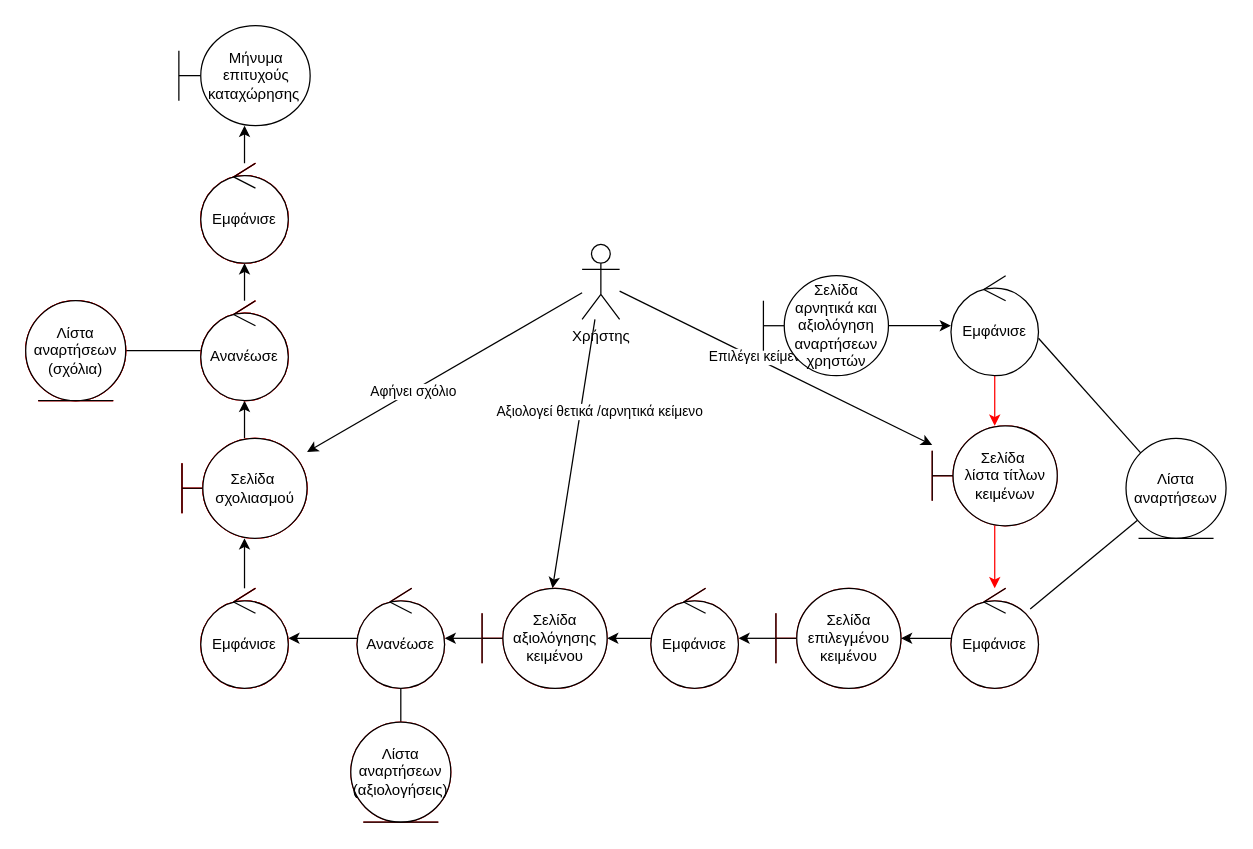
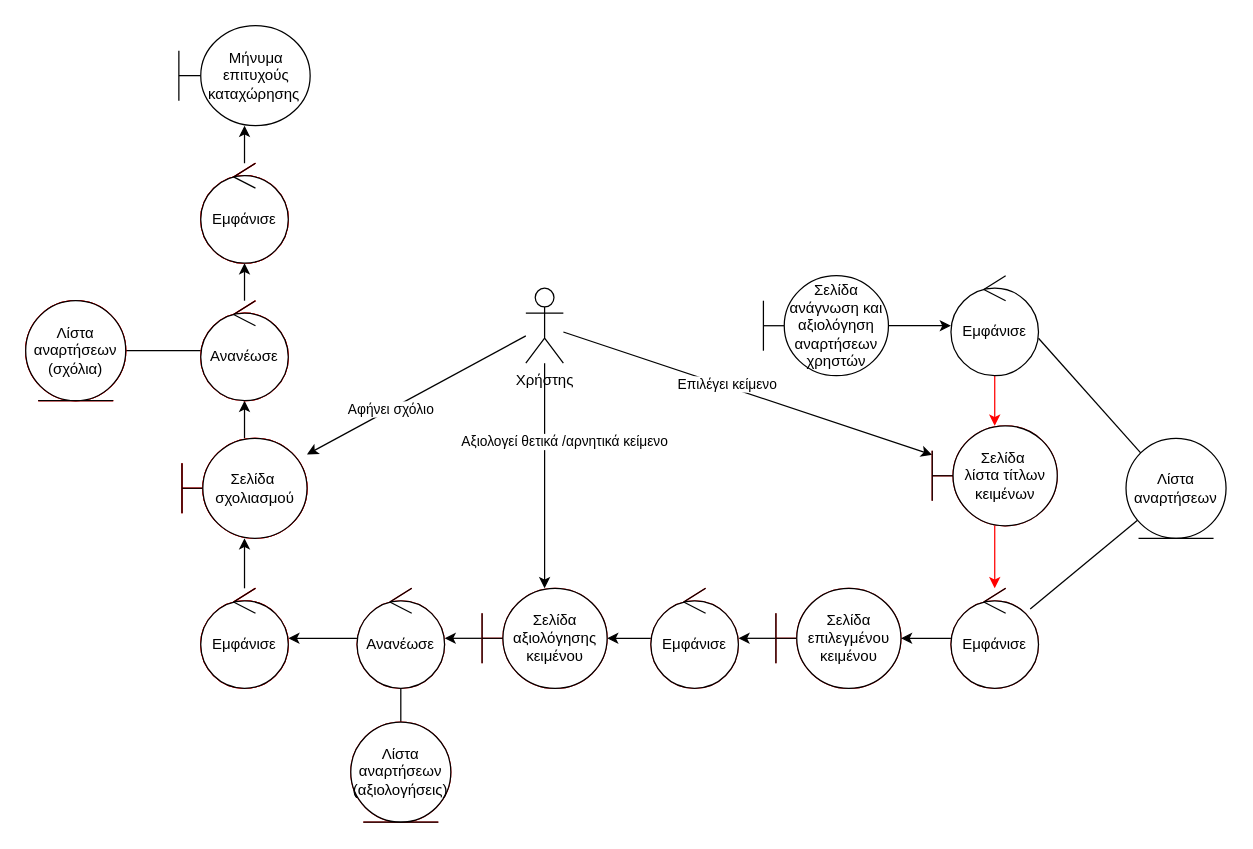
- <mxCell id="8" value="Χρήστης" style="shape=umlActor;verticalLabelPosition=bottom;verticalAlign=top;html=1;outlineConnect=0;fontColor=#000000;" parent="1" vertex="1"><mxGeometry x="465" y="195" width="30" height="60" as="geometry" /></mxCell>
+ <mxCell id="8" value="Χρήστης" style="shape=umlActor;verticalLabelPosition=bottom;verticalAlign=top;html=1;outlineConnect=0;fontColor=#000000;" parent="1" vertex="1"><mxGeometry x="420" y="230" width="30" height="60" as="geometry" /></mxCell>
- <mxCell id="10" value="&lt;font&gt;Σελίδα αρνητικά και αξιολόγηση αναρτήσεων&lt;br&gt;χρηστών&lt;/font&gt;" style="shape=umlBoundary;whiteSpace=wrap;html=1;strokeColor=#000000;fontColor=#000000;" parent="1" vertex="1"><mxGeometry x="610" y="220" width="100" height="80" as="geometry" /></mxCell>
+ <mxCell id="10" value="&lt;font&gt;Σελίδα ανάγνωση και αξιολόγηση αναρτήσεων&lt;br&gt;χρηστών&lt;/font&gt;" style="shape=umlBoundary;whiteSpace=wrap;html=1;strokeColor=#000000;fontColor=#000000;" parent="1" vertex="1"><mxGeometry x="610" y="220" width="100" height="80" as="geometry" /></mxCell>
